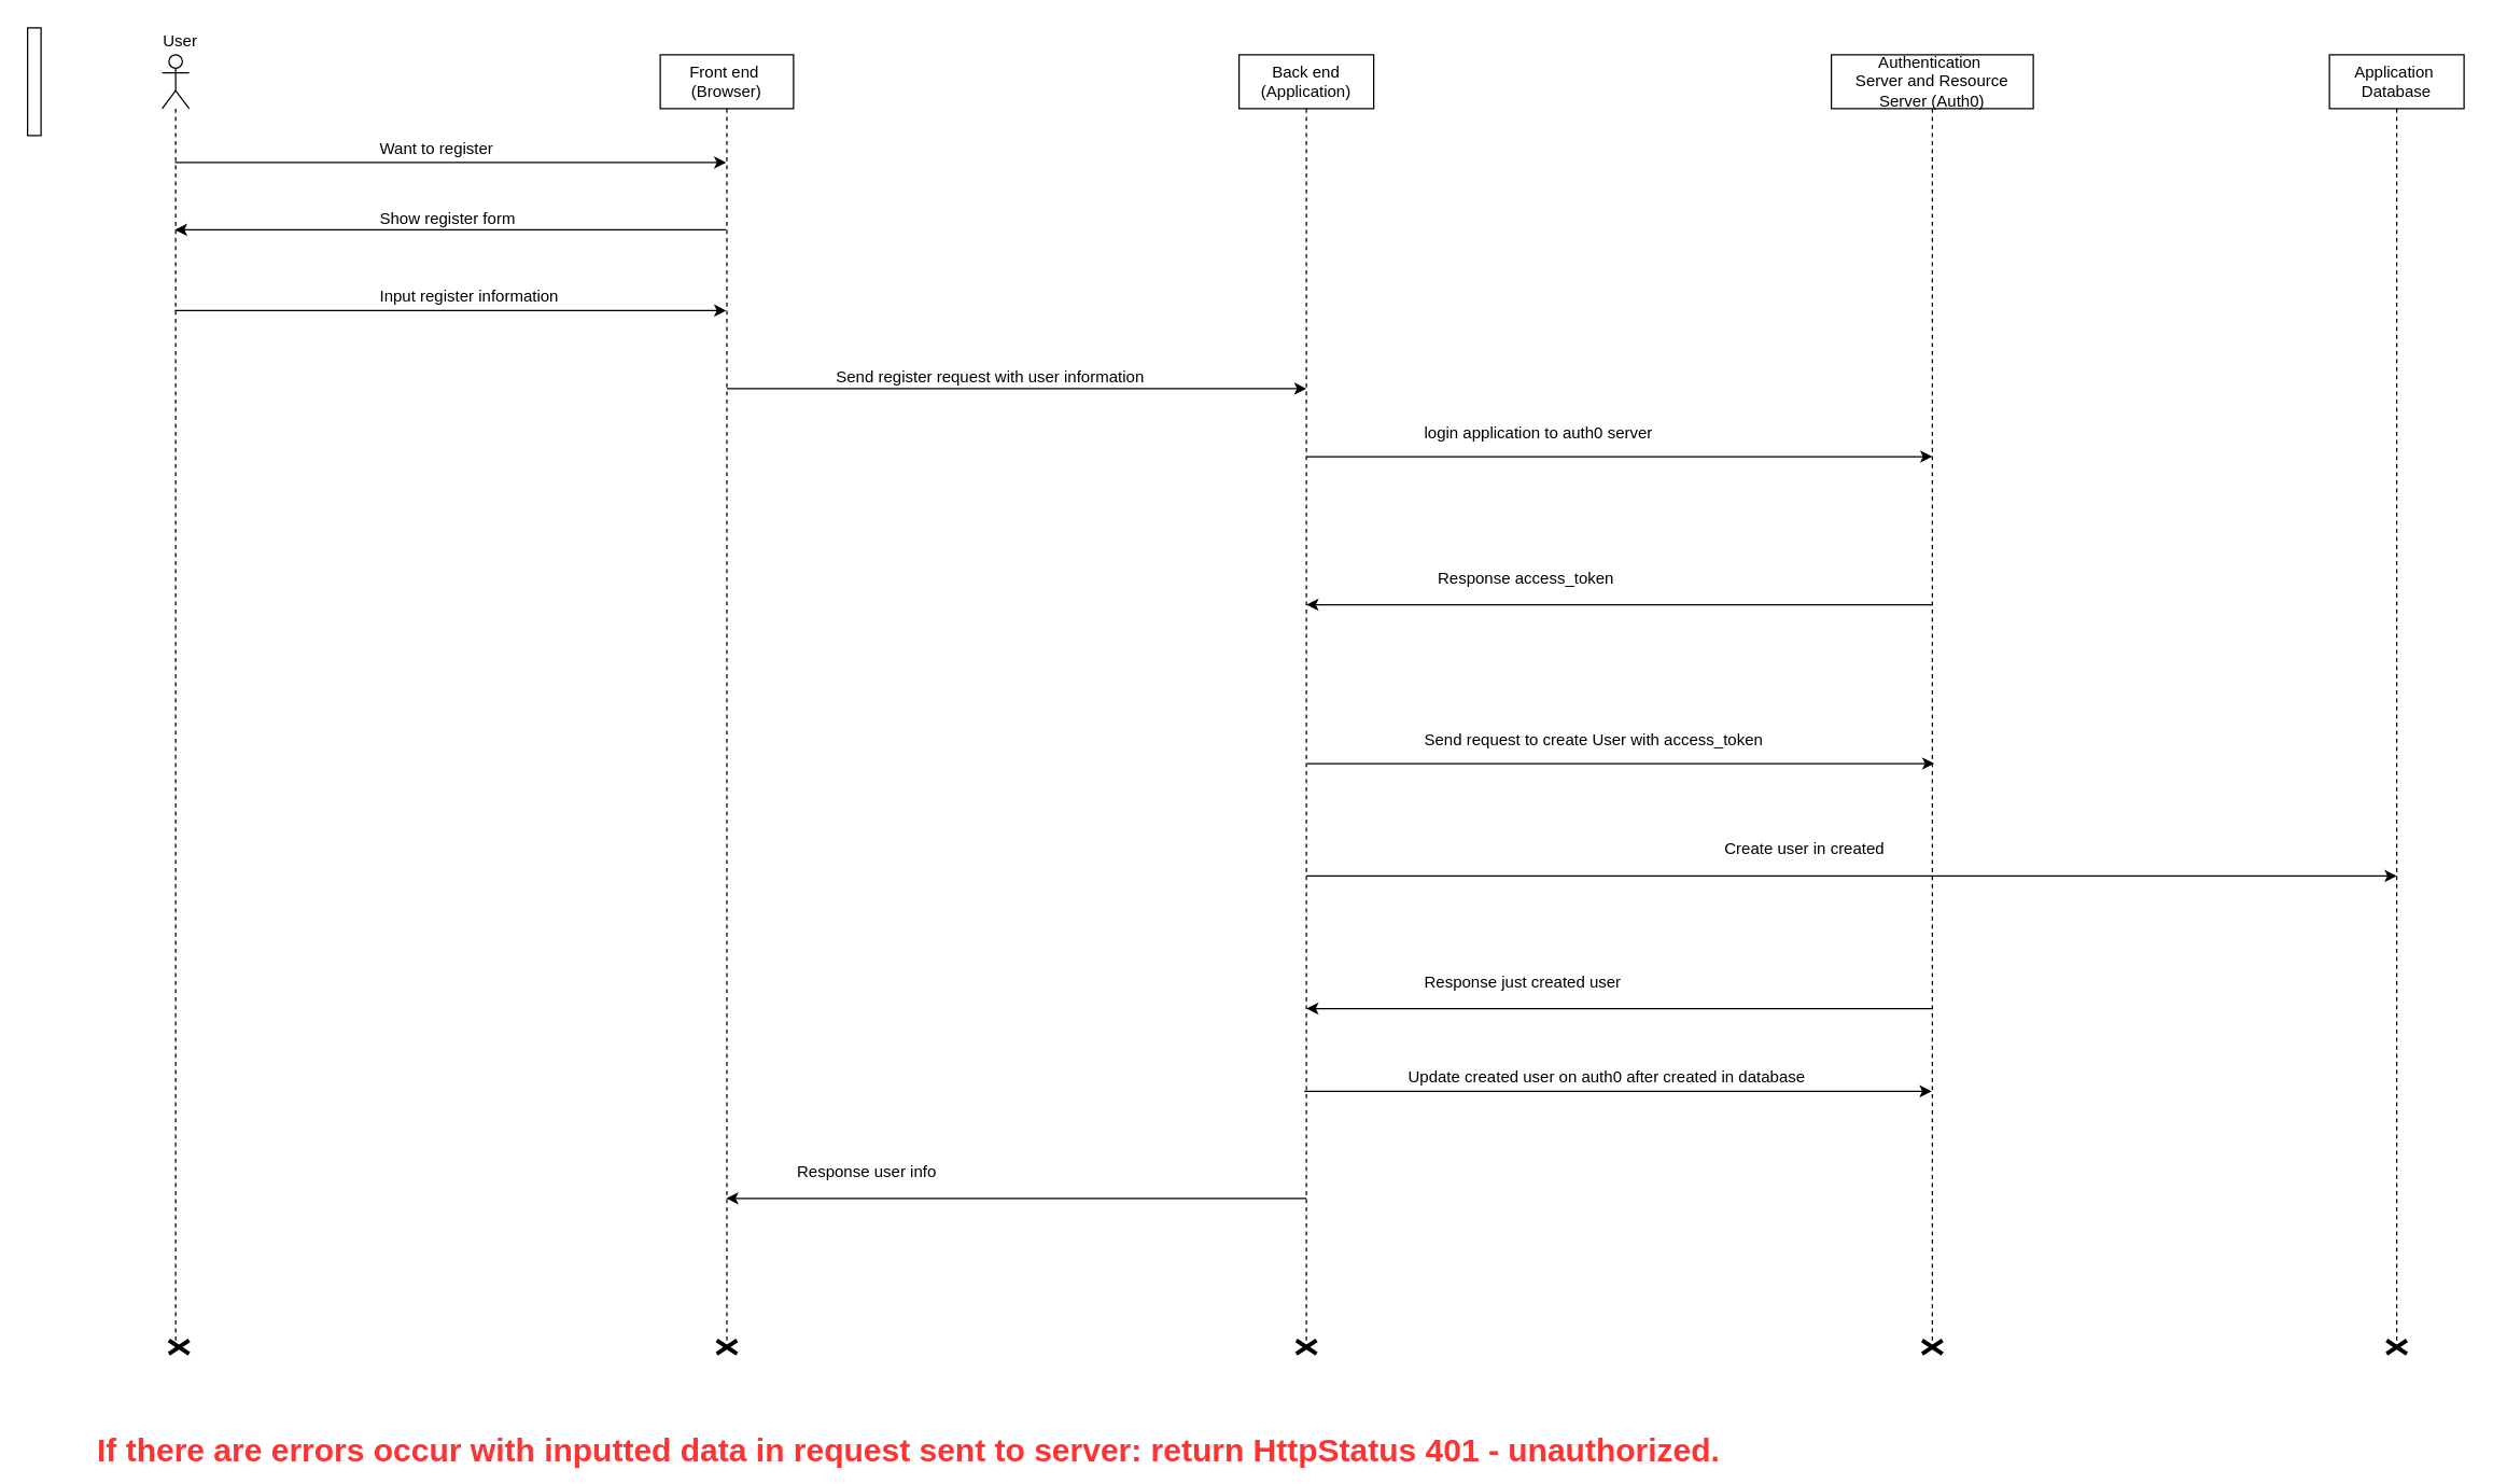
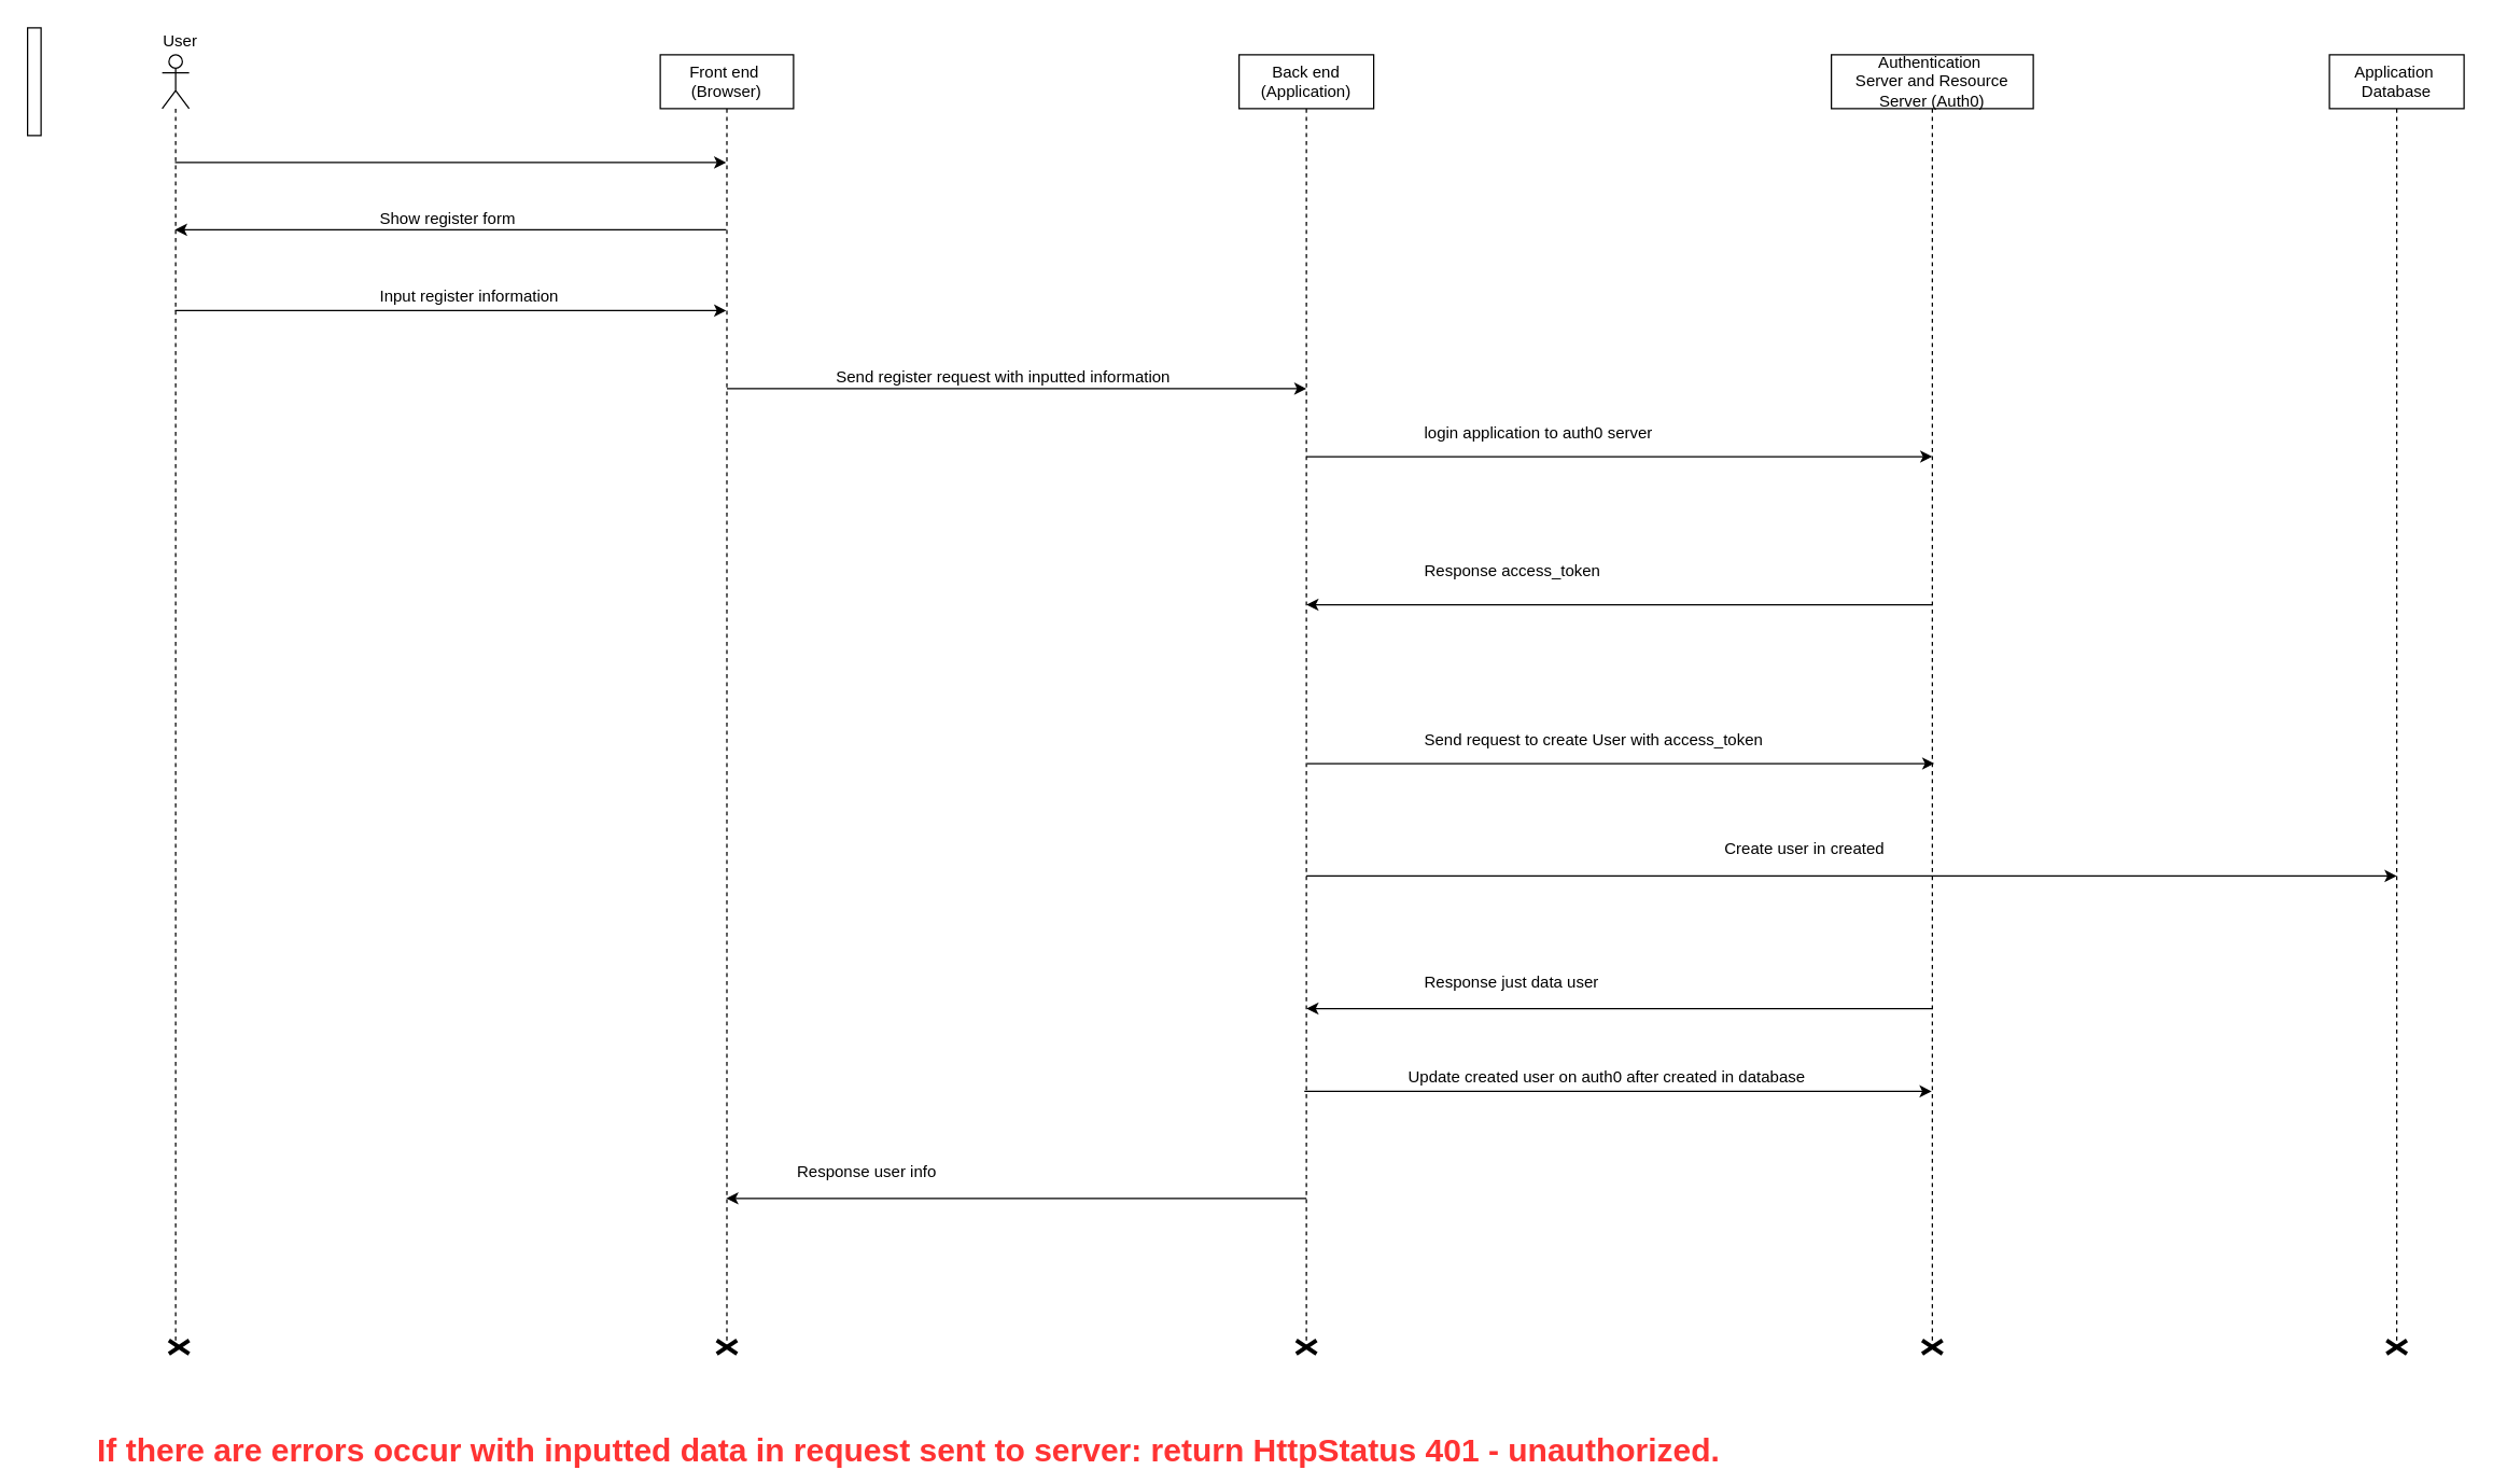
- <mxCell id="12" value="Want to register&lt;br&gt;&lt;br&gt;" style="text;html=1;resizable=0;points=[];autosize=1;align=left;verticalAlign=top;spacingTop=-4;" vertex="1" parent="1"><mxGeometry x="280" y="100" width="100" height="30" as="geometry" /></mxCell>
- <mxCell id="13" value="Send register request with user information&lt;br&gt;" style="text;html=1;resizable=0;points=[];autosize=1;align=left;verticalAlign=top;spacingTop=-4;" vertex="1" parent="1"><mxGeometry x="618.5" y="270" width="260" height="20" as="geometry" /></mxCell>
+ <mxCell id="13" value="Send register request with inputted information&lt;br&gt;" style="text;html=1;resizable=0;points=[];autosize=1;align=left;verticalAlign=top;spacingTop=-4;" vertex="1" parent="1"><mxGeometry x="618.5" y="270" width="260" height="20" as="geometry" /></mxCell>
- <mxCell id="20" value="Response access_token&lt;br&gt;&lt;br&gt;" style="text;html=1;resizable=0;points=[];autosize=1;align=left;verticalAlign=top;spacingTop=-4;" vertex="1" parent="1"><mxGeometry x="1065.5" y="418.5" width="150" height="30" as="geometry" /></mxCell>
+ <mxCell id="20" value="Response access_token&lt;br&gt;&lt;br&gt;" style="text;html=1;resizable=0;points=[];autosize=1;align=left;verticalAlign=top;spacingTop=-4;" vertex="1" parent="1"><mxGeometry x="1055.5" y="413.5" width="150" height="30" as="geometry" /></mxCell>
- <mxCell id="14" value="Response just created user&lt;br&gt;" style="text;html=1;resizable=0;points=[];autosize=1;align=left;verticalAlign=top;spacingTop=-4;" vertex="1" parent="1"><mxGeometry x="1055.5" y="718.5" width="160" height="20" as="geometry" /></mxCell>
+ <mxCell id="14" value="Response just data user&lt;br&gt;" style="text;html=1;resizable=0;points=[];autosize=1;align=left;verticalAlign=top;spacingTop=-4;" vertex="1" parent="1"><mxGeometry x="1055.5" y="718.5" width="160" height="20" as="geometry" /></mxCell>
